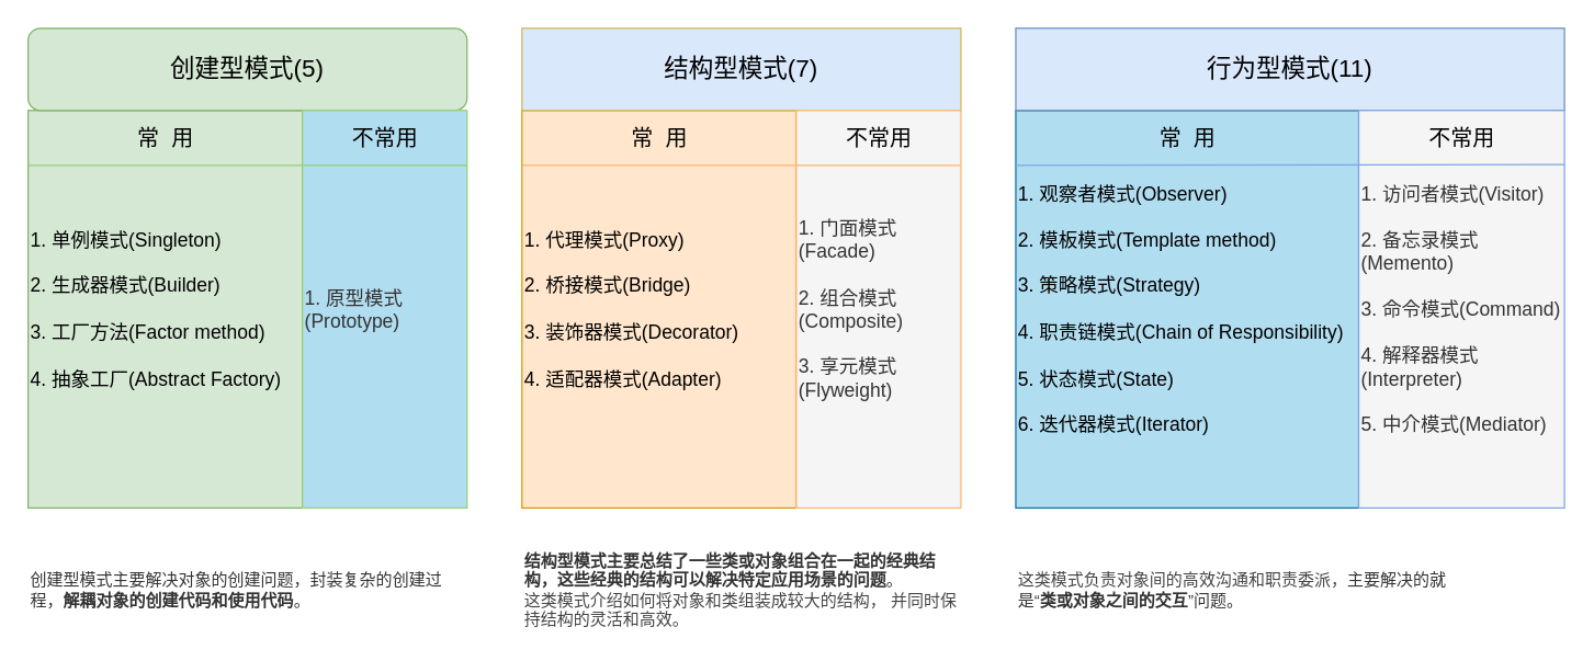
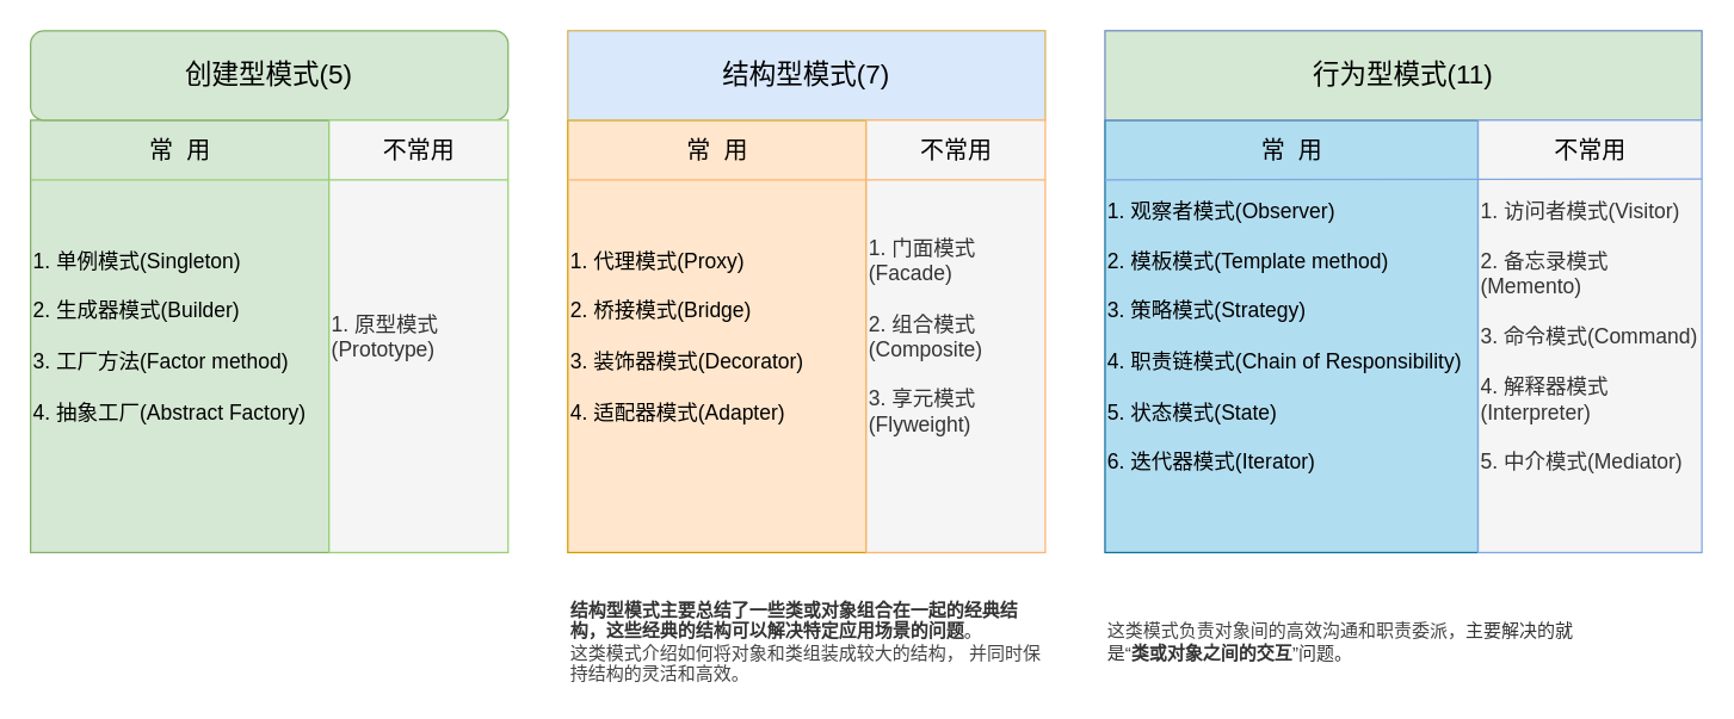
- <mxCell id="9" value="&lt;font style=&quot;font-size: 18px&quot;&gt;行为型模式(11)&lt;/font&gt;" style="rounded=0;whiteSpace=wrap;html=1;fillColor=#dae8fc;strokeColor=#6c8ebf;" parent="1" vertex="1"><mxGeometry x="740" y="20" width="400" height="60" as="geometry" /></mxCell>
+ <mxCell id="9" value="&lt;font style=&quot;font-size: 18px&quot;&gt;行为型模式(11)&lt;/font&gt;" style="rounded=0;whiteSpace=wrap;html=1;fillColor=#d5e8d4;strokeColor=#6c8ebf;" parent="1" vertex="1"><mxGeometry x="740" y="20" width="400" height="60" as="geometry" /></mxCell>
- <mxCell id="4" value="&lt;span style=&quot;font-size: 14px;&quot;&gt;1. 原型模式(Prototype)&lt;/span&gt;" style="rounded=0;whiteSpace=wrap;html=1;align=left;fillColor=#b1ddf0;fontColor=#333333;strokeColor=#97D077;" parent="1" vertex="1"><mxGeometry x="220" y="80" width="120" height="290" as="geometry" /></mxCell>
+ <mxCell id="4" value="&lt;span style=&quot;font-size: 14px;&quot;&gt;1. 原型模式(Prototype)&lt;/span&gt;" style="rounded=0;whiteSpace=wrap;html=1;align=left;fillColor=#f5f5f5;fontColor=#333333;strokeColor=#97D077;" parent="1" vertex="1"><mxGeometry x="220" y="80" width="120" height="290" as="geometry" /></mxCell>
- <mxCell id="20" value="&lt;div class=&quot;lake-content&quot; style=&quot;font-size: 12px;&quot;&gt;&lt;p id=&quot;u84661d4f&quot; class=&quot;ne-p&quot; style=&quot;margin: 0px; padding: 0px; min-height: 24px; font-size: 12px;&quot;&gt;&lt;span class=&quot;ne-text&quot; style=&quot;color: rgb(51, 51, 51); font-size: 12px;&quot;&gt;创建型模式主要解决对象的创建问题，封装复杂的创建过程，&lt;/span&gt;&lt;strong style=&quot;font-size: 12px;&quot;&gt;&lt;span class=&quot;ne-text&quot; style=&quot;color: rgb(51, 51, 51); font-size: 12px;&quot;&gt;解耦对象的创建代码和使用代码&lt;/span&gt;&lt;/strong&gt;&lt;span class=&quot;ne-text&quot; style=&quot;color: rgb(51, 51, 51); font-size: 12px;&quot;&gt;。&lt;/span&gt;&lt;/p&gt;&lt;/div&gt;" style="rounded=1;whiteSpace=wrap;html=1;fontSize=12;align=left;dashed=1;strokeColor=none;gradientColor=#ffffff;opacity=0;" parent="1" vertex="1"><mxGeometry x="20" y="400" width="320" height="60" as="geometry" /></mxCell>
